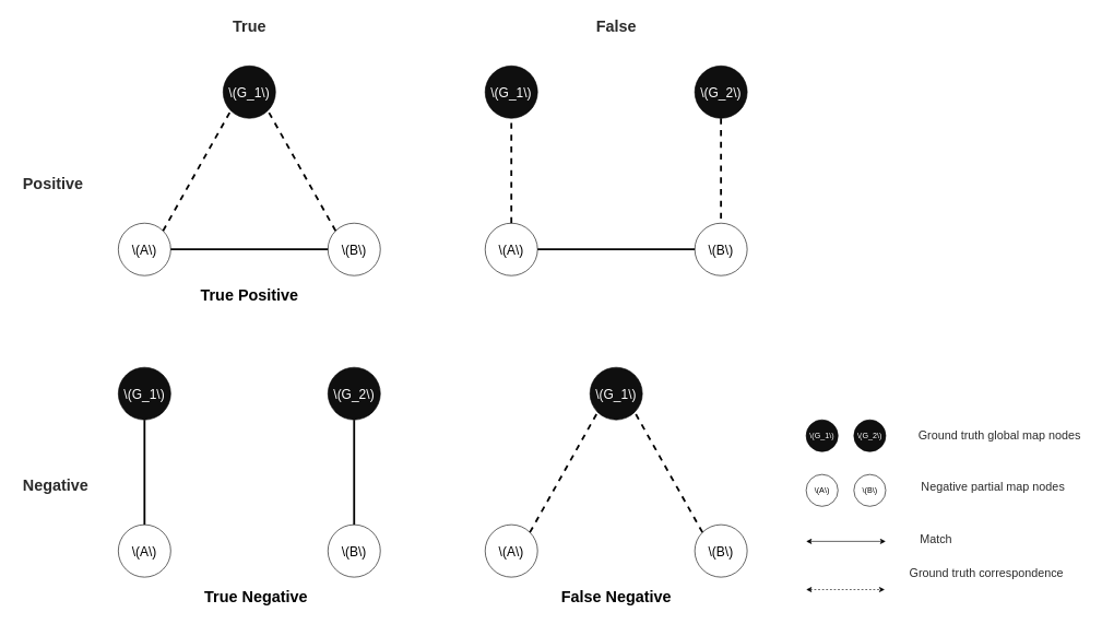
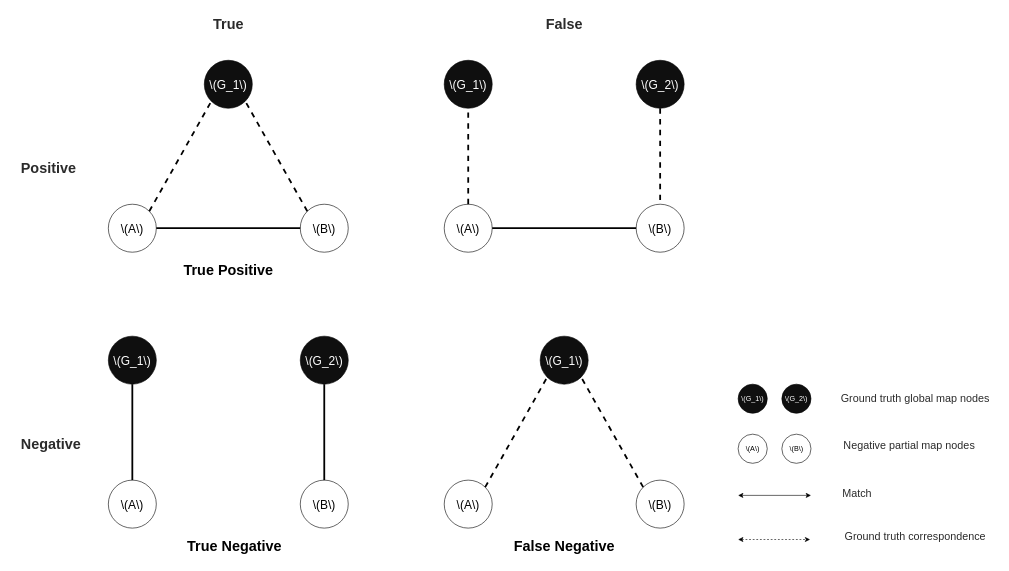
- <mxCell id="35" value="&lt;font color=&quot;#2b2b2b&quot; style=&quot;font-size: 18px;&quot;&gt;Ground truth correspondence&lt;/font&gt;" style="text;html=1;align=center;verticalAlign=middle;resizable=0;points=[];autosize=1;strokeColor=none;fillColor=none;fontColor=#FFFFFF;fontSize=18;" vertex="1" parent="33"><mxGeometry x="145" y="215" width="260" height="40" as="geometry" /></mxCell>
+ <mxCell id="35" value="&lt;font color=&quot;#2b2b2b&quot; style=&quot;font-size: 18px;&quot;&gt;Ground truth correspondence&lt;/font&gt;" style="text;html=1;align=center;verticalAlign=middle;resizable=0;points=[];autosize=1;strokeColor=none;fillColor=none;fontColor=#FFFFFF;fontSize=18;" vertex="1" parent="33"><mxGeometry x="165" y="235" width="260" height="40" as="geometry" /></mxCell>
